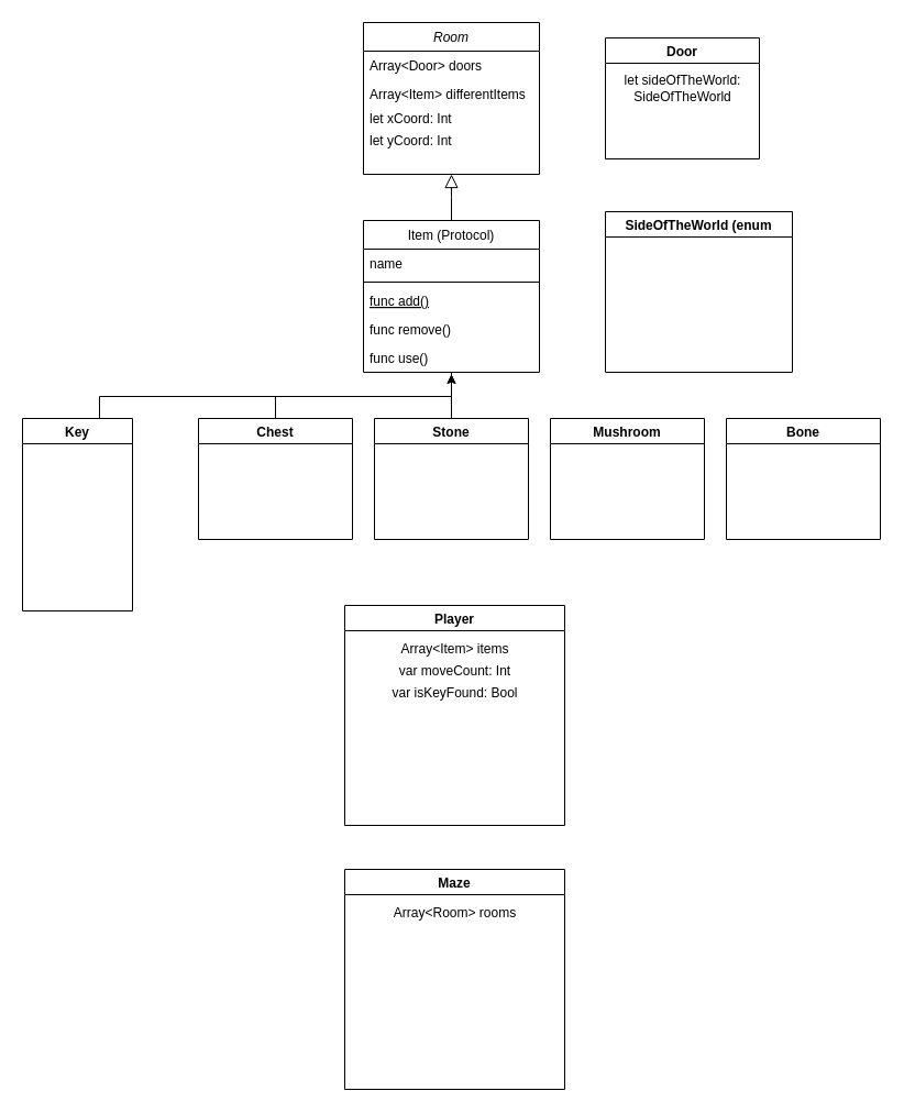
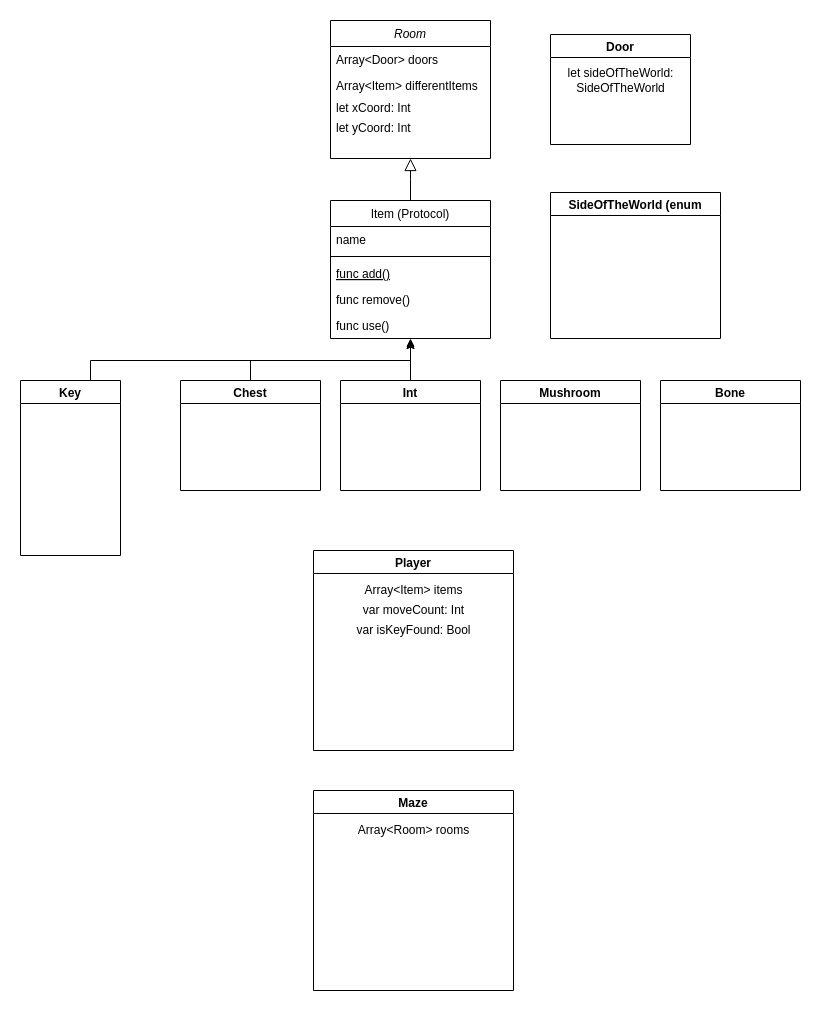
- <mxCell id="14" value="" style="edgeStyle=orthogonalEdgeStyle;rounded=0;orthogonalLoop=1;jettySize=auto;html=1;entryX=0.5;entryY=1;entryDx=0;entryDy=0;endArrow=none;" edge="1" parent="1" source="15" target="7"><mxGeometry relative="1" as="geometry"><mxPoint x="300" y="340" as="targetPoint" /><Array as="points"><mxPoint x="90" y="360" /><mxPoint x="410" y="360" /></Array></mxGeometry></mxCell>
+ <mxCell id="14" value="" style="edgeStyle=orthogonalEdgeStyle;rounded=0;orthogonalLoop=1;jettySize=auto;html=1;entryX=0.5;entryY=1;entryDx=0;entryDy=0;" edge="1" parent="1" source="15" target="7"><mxGeometry relative="1" as="geometry"><mxPoint x="300" y="340" as="targetPoint" /><Array as="points"><mxPoint x="90" y="360" /><mxPoint x="410" y="360" /></Array></mxGeometry></mxCell>
- <mxCell id="19" value="Stone" style="swimlane;html=0;" vertex="1" parent="1"><mxGeometry x="340" y="380" width="140" height="110" as="geometry" /></mxCell>
+ <mxCell id="19" value="Int" style="swimlane;html=0;" vertex="1" parent="1"><mxGeometry x="340" y="380" width="140" height="110" as="geometry" /></mxCell>
